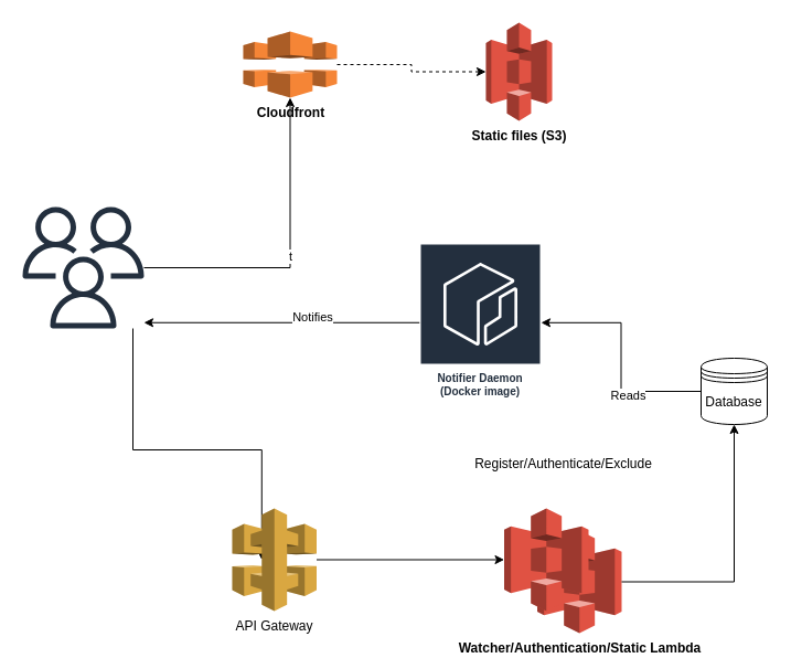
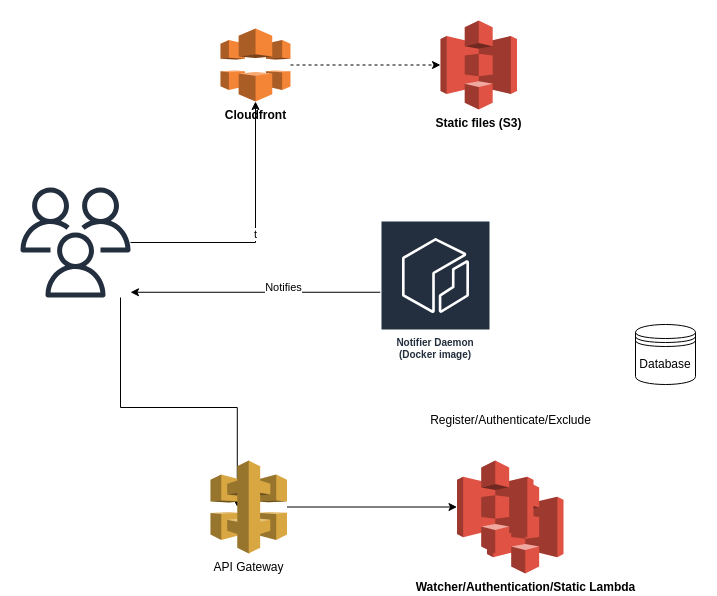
- <mxCell id="6" value="&lt;b&gt;Cloudfront&lt;/b&gt;" style="outlineConnect=0;dashed=0;verticalLabelPosition=bottom;verticalAlign=top;align=center;html=1;shape=mxgraph.aws3.cloudfront;fillColor=#F58536;gradientColor=none;" vertex="1" parent="1"><mxGeometry x="220" y="28" width="85" height="60" as="geometry" /></mxCell>
+ <mxCell id="6" value="&lt;b&gt;Cloudfront&lt;/b&gt;" style="outlineConnect=0;dashed=0;verticalLabelPosition=bottom;verticalAlign=top;align=center;html=1;shape=mxgraph.aws3.cloudfront;fillColor=#F58536;gradientColor=none;" vertex="1" parent="1"><mxGeometry x="220" y="28" width="70" height="73" as="geometry" /></mxCell>
- <mxCell id="7" value="&lt;b&gt;Static files (S3)&lt;/b&gt;" style="outlineConnect=0;dashed=0;verticalLabelPosition=bottom;verticalAlign=top;align=center;html=1;shape=mxgraph.aws3.s3;fillColor=#E05243;gradientColor=none;" vertex="1" parent="1"><mxGeometry x="440" y="20" width="60" height="89" as="geometry" /></mxCell>
+ <mxCell id="7" value="&lt;b&gt;Static files (S3)&lt;/b&gt;" style="outlineConnect=0;dashed=0;verticalLabelPosition=bottom;verticalAlign=top;align=center;html=1;shape=mxgraph.aws3.s3;fillColor=#E05243;gradientColor=none;" vertex="1" parent="1"><mxGeometry x="440" y="20" width="76.5" height="89" as="geometry" /></mxCell>
- <mxCell id="16" style="edgeStyle=orthogonalEdgeStyle;rounded=0;orthogonalLoop=1;jettySize=auto;html=1;exitX=0;exitY=0.5;exitDx=0;exitDy=0;" edge="1" parent="1" source="13" target="20"><mxGeometry relative="1" as="geometry" /></mxCell>
- <mxCell id="17" value="Reads" style="edgeLabel;html=1;align=center;verticalAlign=middle;resizable=0;points=[];" vertex="1" connectable="0" parent="16"><mxGeometry x="-0.355" y="3" relative="1" as="geometry"><mxPoint as="offset" /></mxGeometry></mxCell>
- <mxCell id="14" style="edgeStyle=orthogonalEdgeStyle;rounded=0;orthogonalLoop=1;jettySize=auto;html=1;entryX=0.5;entryY=1;entryDx=0;entryDy=0;" edge="1" parent="1" source="9" target="13"><mxGeometry relative="1" as="geometry" /></mxCell>
